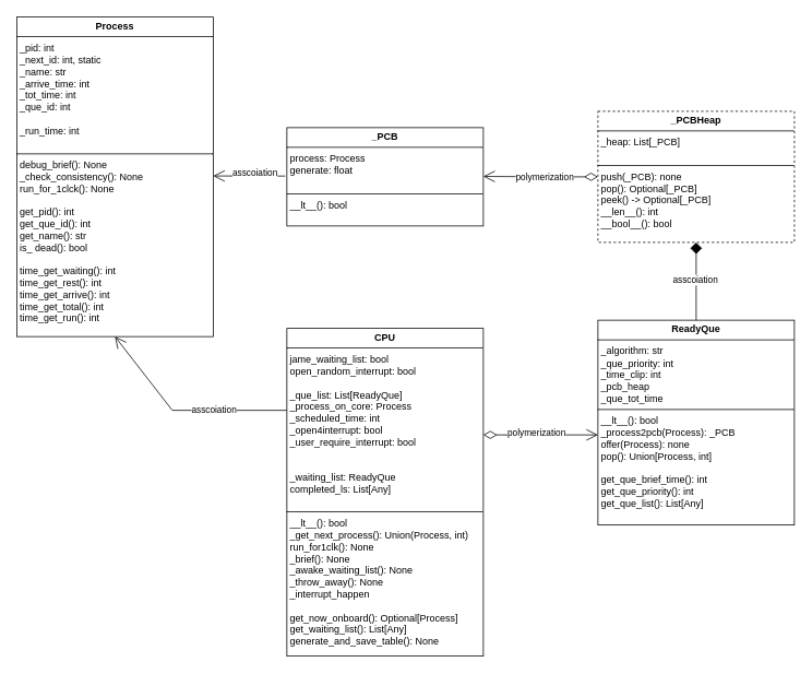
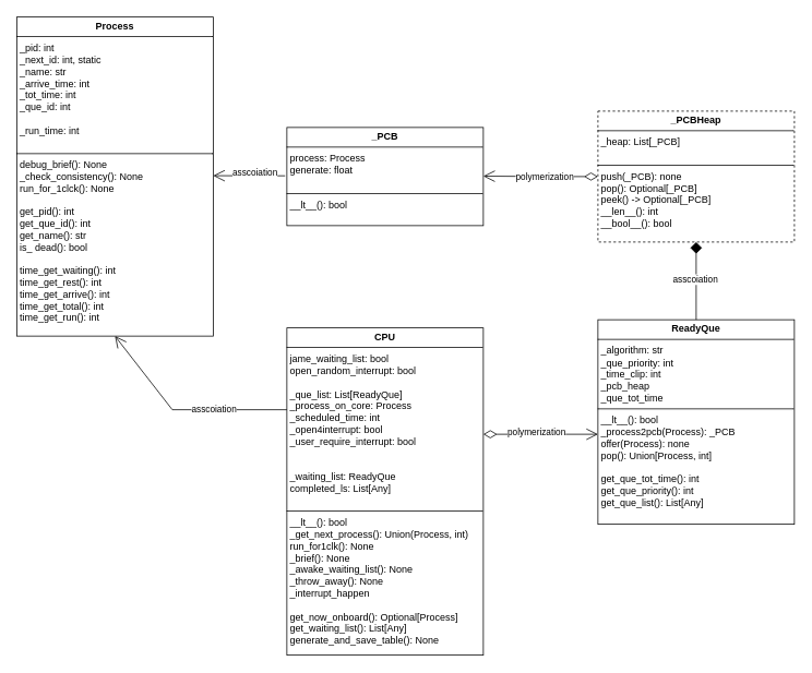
- <mxCell id="7" value="&lt;p style=&quot;margin:0px;margin-top:4px;text-align:center;&quot;&gt;&lt;b&gt;ReadyQue&lt;/b&gt;&lt;/p&gt;&lt;hr size=&quot;1&quot; style=&quot;border-style:solid;&quot;&gt;&lt;p style=&quot;margin:0px;margin-left:4px;&quot;&gt;_algorithm: str&lt;/p&gt;&lt;p style=&quot;margin:0px;margin-left:4px;&quot;&gt;_que_priority: int&lt;/p&gt;&lt;p style=&quot;margin:0px;margin-left:4px;&quot;&gt;_time_clip: int&lt;/p&gt;&lt;p style=&quot;margin:0px;margin-left:4px;&quot;&gt;_pcb_heap&lt;/p&gt;&lt;p style=&quot;margin:0px;margin-left:4px;&quot;&gt;_que_tot_time&lt;/p&gt;&lt;hr size=&quot;1&quot; style=&quot;border-style:solid;&quot;&gt;&lt;p style=&quot;margin:0px;margin-left:4px;&quot;&gt;__lt__(): bool&lt;/p&gt;&lt;p style=&quot;margin:0px;margin-left:4px;&quot;&gt;_process2pcb(Process): _PCB&lt;/p&gt;&lt;p style=&quot;margin:0px;margin-left:4px;&quot;&gt;offer(Process): none&lt;/p&gt;&lt;p style=&quot;margin:0px;margin-left:4px;&quot;&gt;pop(): Union[Process, int]&lt;/p&gt;&lt;p style=&quot;margin:0px;margin-left:4px;&quot;&gt;&lt;br&gt;&lt;/p&gt;&lt;p style=&quot;margin:0px;margin-left:4px;&quot;&gt;get_que_brief_time(): int&lt;/p&gt;&lt;p style=&quot;margin:0px;margin-left:4px;&quot;&gt;get_que_priority(): int&lt;/p&gt;&lt;p style=&quot;margin:0px;margin-left:4px;&quot;&gt;get_que_list(): List[Any]&lt;/p&gt;&lt;p style=&quot;margin:0px;margin-left:4px;&quot;&gt;&lt;br&gt;&lt;/p&gt;&lt;p style=&quot;margin:0px;margin-left:4px;&quot;&gt;&lt;br&gt;&lt;/p&gt;&lt;p style=&quot;margin:0px;margin-left:4px;&quot;&gt;&lt;br&gt;&lt;/p&gt;" style="verticalAlign=top;align=left;overflow=fill;html=1;whiteSpace=wrap;" parent="1" vertex="1"><mxGeometry x="730" y="390" width="240" height="250" as="geometry" /></mxCell>
+ <mxCell id="7" value="&lt;p style=&quot;margin:0px;margin-top:4px;text-align:center;&quot;&gt;&lt;b&gt;ReadyQue&lt;/b&gt;&lt;/p&gt;&lt;hr size=&quot;1&quot; style=&quot;border-style:solid;&quot;&gt;&lt;p style=&quot;margin:0px;margin-left:4px;&quot;&gt;_algorithm: str&lt;/p&gt;&lt;p style=&quot;margin:0px;margin-left:4px;&quot;&gt;_que_priority: int&lt;/p&gt;&lt;p style=&quot;margin:0px;margin-left:4px;&quot;&gt;_time_clip: int&lt;/p&gt;&lt;p style=&quot;margin:0px;margin-left:4px;&quot;&gt;_pcb_heap&lt;/p&gt;&lt;p style=&quot;margin:0px;margin-left:4px;&quot;&gt;_que_tot_time&lt;/p&gt;&lt;hr size=&quot;1&quot; style=&quot;border-style:solid;&quot;&gt;&lt;p style=&quot;margin:0px;margin-left:4px;&quot;&gt;__lt__(): bool&lt;/p&gt;&lt;p style=&quot;margin:0px;margin-left:4px;&quot;&gt;_process2pcb(Process): _PCB&lt;/p&gt;&lt;p style=&quot;margin:0px;margin-left:4px;&quot;&gt;offer(Process): none&lt;/p&gt;&lt;p style=&quot;margin:0px;margin-left:4px;&quot;&gt;pop(): Union[Process, int]&lt;/p&gt;&lt;p style=&quot;margin:0px;margin-left:4px;&quot;&gt;&lt;br&gt;&lt;/p&gt;&lt;p style=&quot;margin:0px;margin-left:4px;&quot;&gt;get_que_tot_time(): int&lt;/p&gt;&lt;p style=&quot;margin:0px;margin-left:4px;&quot;&gt;get_que_priority(): int&lt;/p&gt;&lt;p style=&quot;margin:0px;margin-left:4px;&quot;&gt;get_que_list(): List[Any]&lt;/p&gt;&lt;p style=&quot;margin:0px;margin-left:4px;&quot;&gt;&lt;br&gt;&lt;/p&gt;&lt;p style=&quot;margin:0px;margin-left:4px;&quot;&gt;&lt;br&gt;&lt;/p&gt;&lt;p style=&quot;margin:0px;margin-left:4px;&quot;&gt;&lt;br&gt;&lt;/p&gt;" style="verticalAlign=top;align=left;overflow=fill;html=1;whiteSpace=wrap;" parent="1" vertex="1"><mxGeometry x="730" y="390" width="240" height="250" as="geometry" /></mxCell>
